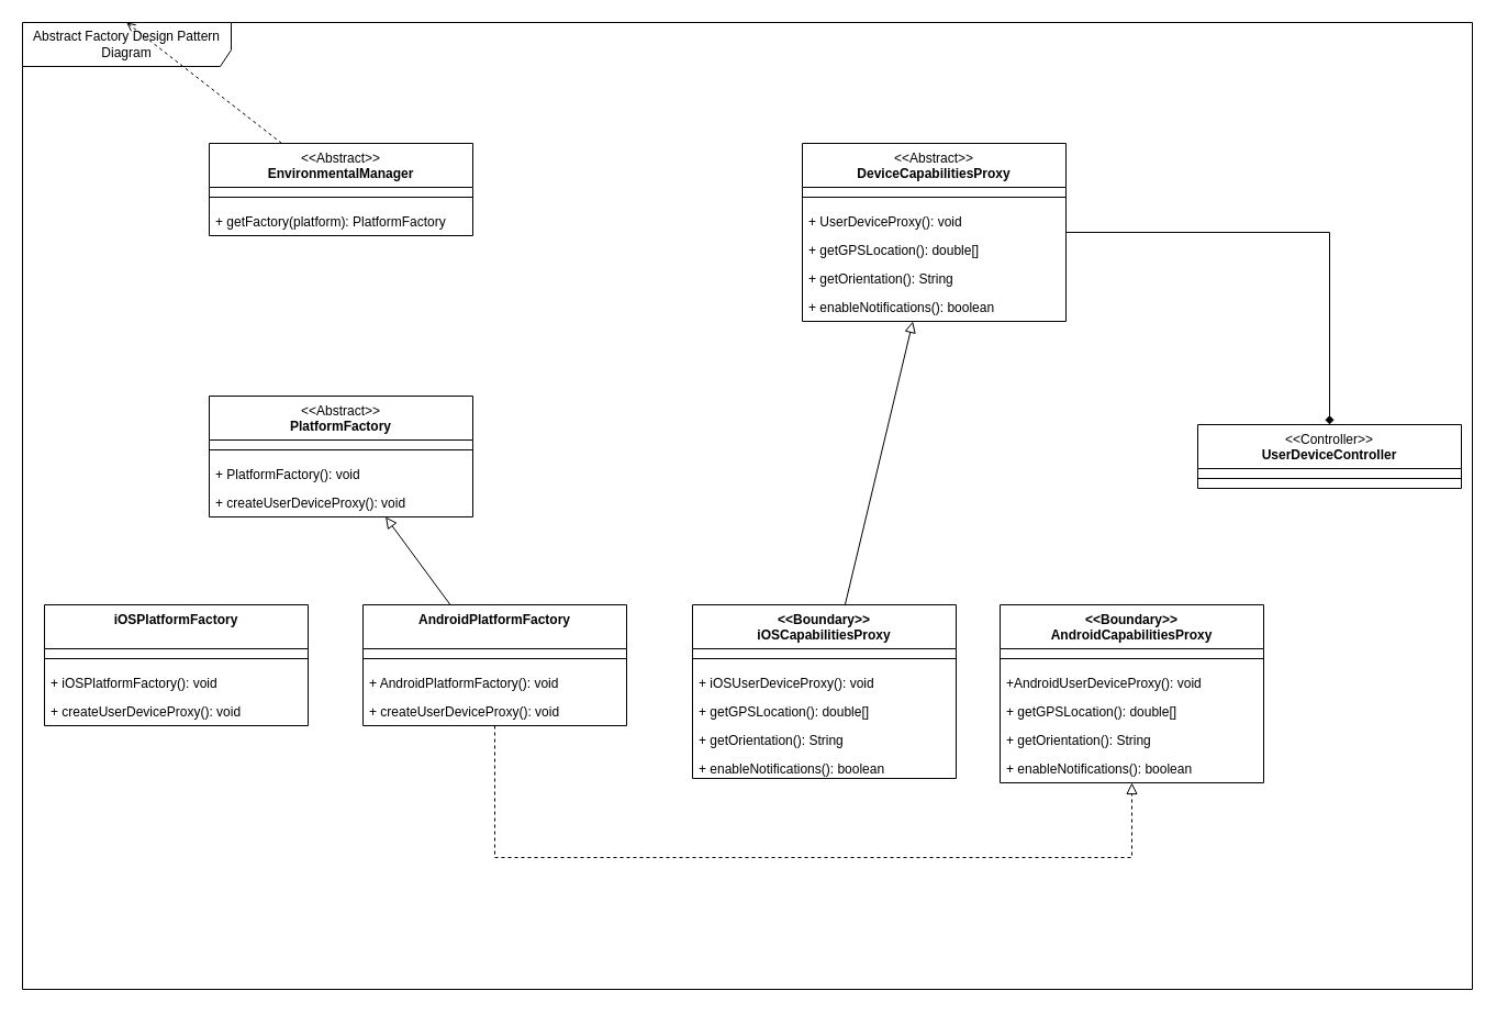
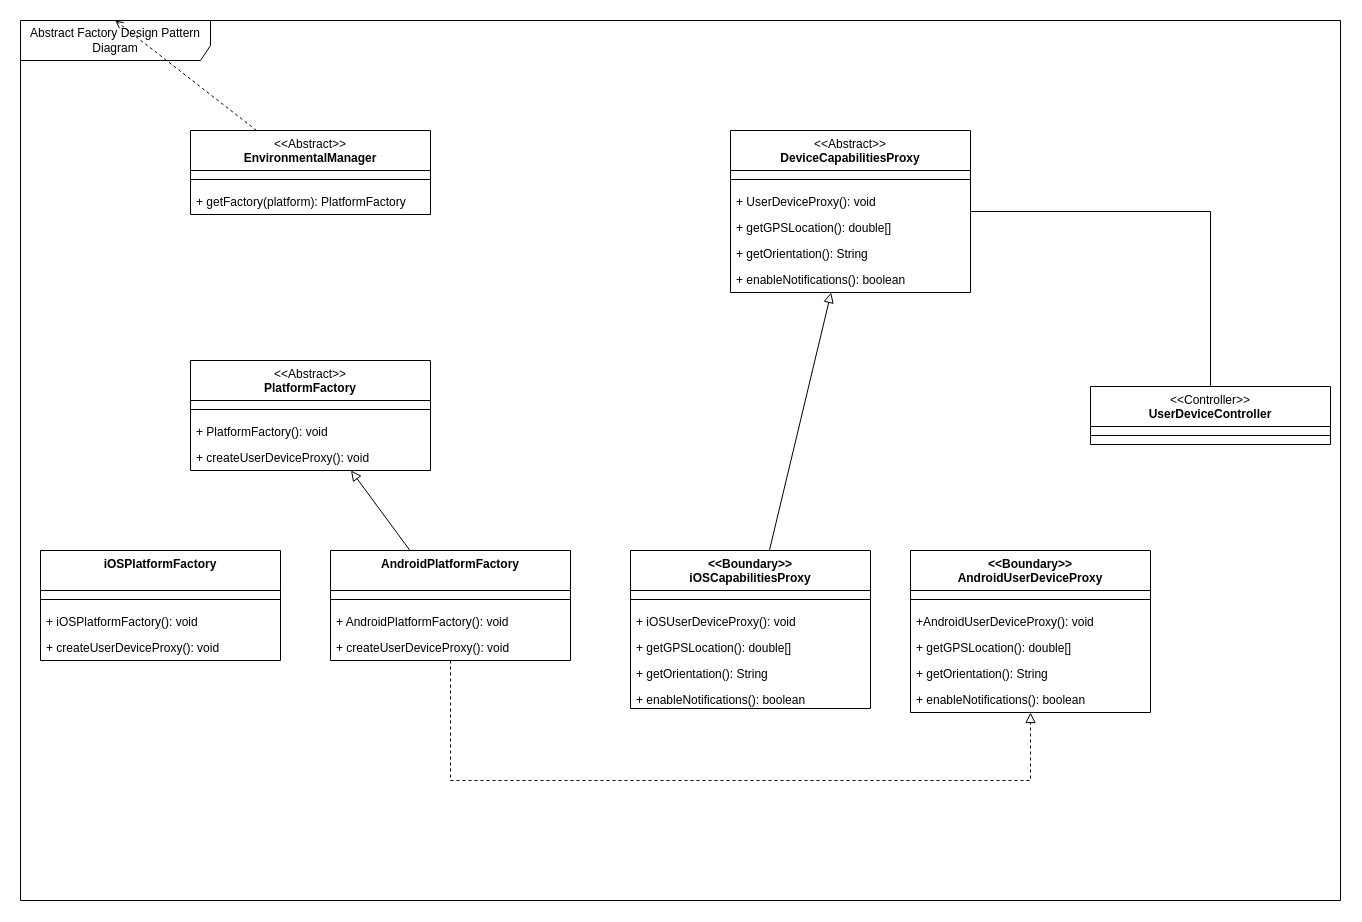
- <mxCell id="38" value="" style="endArrow=diamond;html=1;edgeStyle=orthogonalEdgeStyle;rounded=0;" edge="1" parent="1" source="15" target="33"><mxGeometry relative="1" as="geometry"><mxPoint x="680" y="560" as="sourcePoint" /><mxPoint x="840" y="560" as="targetPoint" /></mxGeometry></mxCell>
+ <mxCell id="38" value="" style="endArrow=none;html=1;edgeStyle=orthogonalEdgeStyle;rounded=0;" edge="1" parent="1" source="15" target="33"><mxGeometry relative="1" as="geometry"><mxPoint x="680" y="560" as="sourcePoint" /><mxPoint x="840" y="560" as="targetPoint" /></mxGeometry></mxCell>
- <mxCell id="21" value="&lt;div&gt;&lt;div&gt;&amp;lt;&amp;lt;Boundary&amp;gt;&amp;gt;&lt;/div&gt;&lt;/div&gt;&lt;div&gt;AndroidCapabilitiesProxy&lt;div&gt;&lt;br&gt;&lt;/div&gt;&lt;/div&gt;" style="swimlane;fontStyle=1;align=center;verticalAlign=top;childLayout=stackLayout;horizontal=1;startSize=40;horizontalStack=0;resizeParent=1;resizeParentMax=0;resizeLast=0;collapsible=1;marginBottom=0;whiteSpace=wrap;html=1;" vertex="1" parent="1"><mxGeometry x="910" y="550" width="240" height="162" as="geometry" /></mxCell>
+ <mxCell id="21" value="&lt;div&gt;&lt;div&gt;&amp;lt;&amp;lt;Boundary&amp;gt;&amp;gt;&lt;/div&gt;&lt;/div&gt;&lt;div&gt;AndroidUserDeviceProxy&lt;div&gt;&lt;br&gt;&lt;/div&gt;&lt;/div&gt;" style="swimlane;fontStyle=1;align=center;verticalAlign=top;childLayout=stackLayout;horizontal=1;startSize=40;horizontalStack=0;resizeParent=1;resizeParentMax=0;resizeLast=0;collapsible=1;marginBottom=0;whiteSpace=wrap;html=1;" vertex="1" parent="1"><mxGeometry x="910" y="550" width="240" height="162" as="geometry" /></mxCell>
